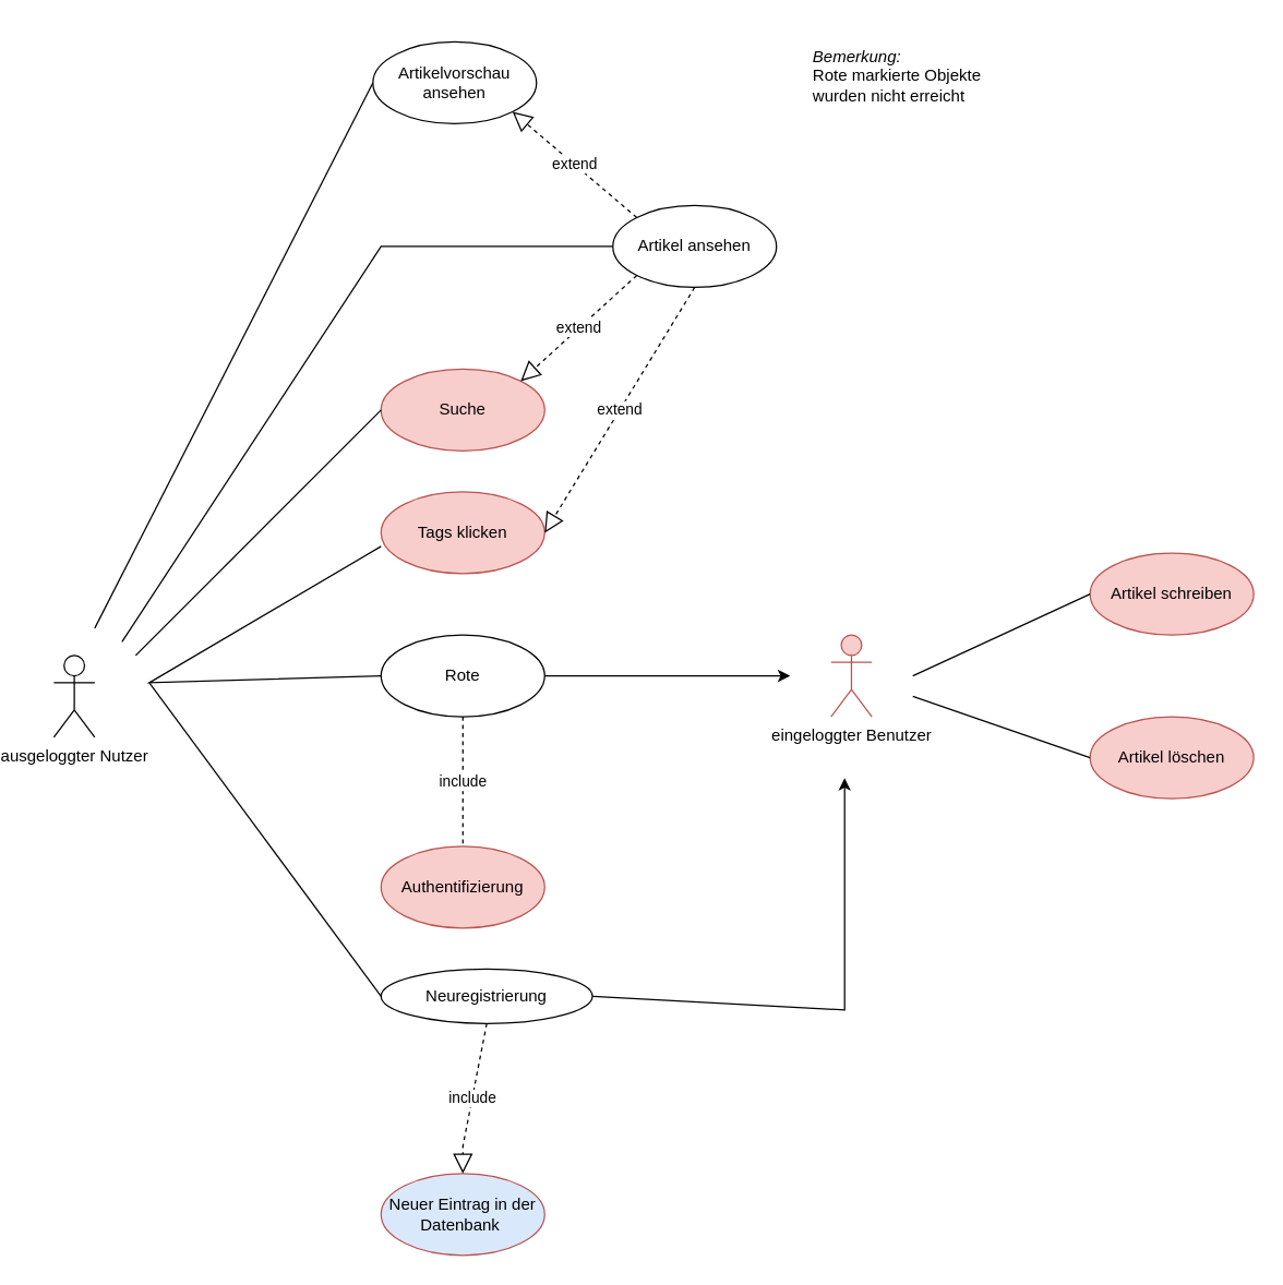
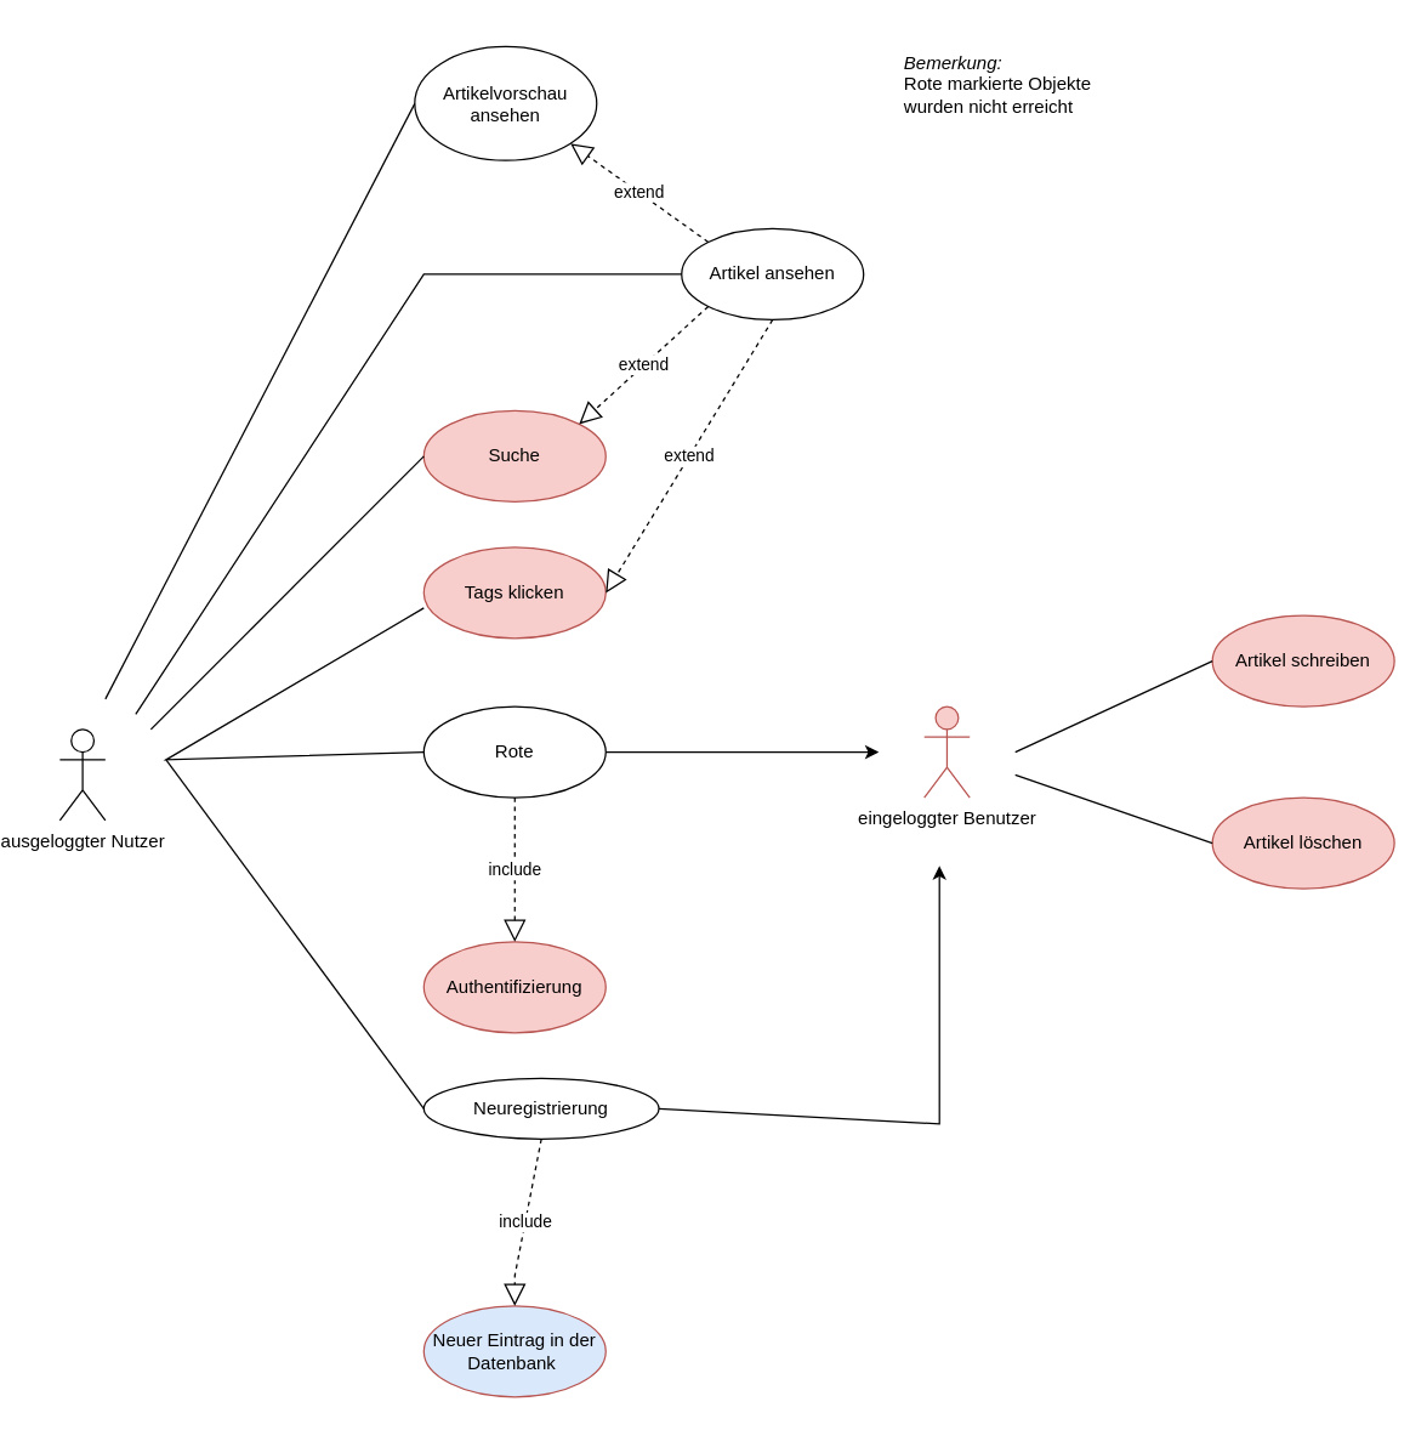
- <mxCell id="2" value="Artikelvorschau ansehen" style="ellipse;whiteSpace=wrap;html=1;" parent="1" vertex="1"><mxGeometry x="254" y="30" width="120" height="60" as="geometry" /></mxCell>
+ <mxCell id="2" value="Artikelvorschau ansehen" style="ellipse;whiteSpace=wrap;html=1;" parent="1" vertex="1"><mxGeometry x="254" y="30" width="120" height="75" as="geometry" /></mxCell>
- <mxCell id="15" value="include" style="endArrow=none;dashed=1;endFill=0;endSize=12;html=1;rounded=0;exitX=0.5;exitY=1;exitDx=0;exitDy=0;entryX=0.5;entryY=0;entryDx=0;entryDy=0;" parent="1" source="9" target="7" edge="1"><mxGeometry width="160" relative="1" as="geometry"><mxPoint x="310" y="600" as="sourcePoint" /><mxPoint x="470" y="600" as="targetPoint" /></mxGeometry></mxCell>
+ <mxCell id="15" value="include" style="endArrow=block;dashed=1;endFill=0;endSize=12;html=1;rounded=0;exitX=0.5;exitY=1;exitDx=0;exitDy=0;entryX=0.5;entryY=0;entryDx=0;entryDy=0;" parent="1" source="9" target="7" edge="1"><mxGeometry width="160" relative="1" as="geometry"><mxPoint x="310" y="600" as="sourcePoint" /><mxPoint x="470" y="600" as="targetPoint" /></mxGeometry></mxCell>
